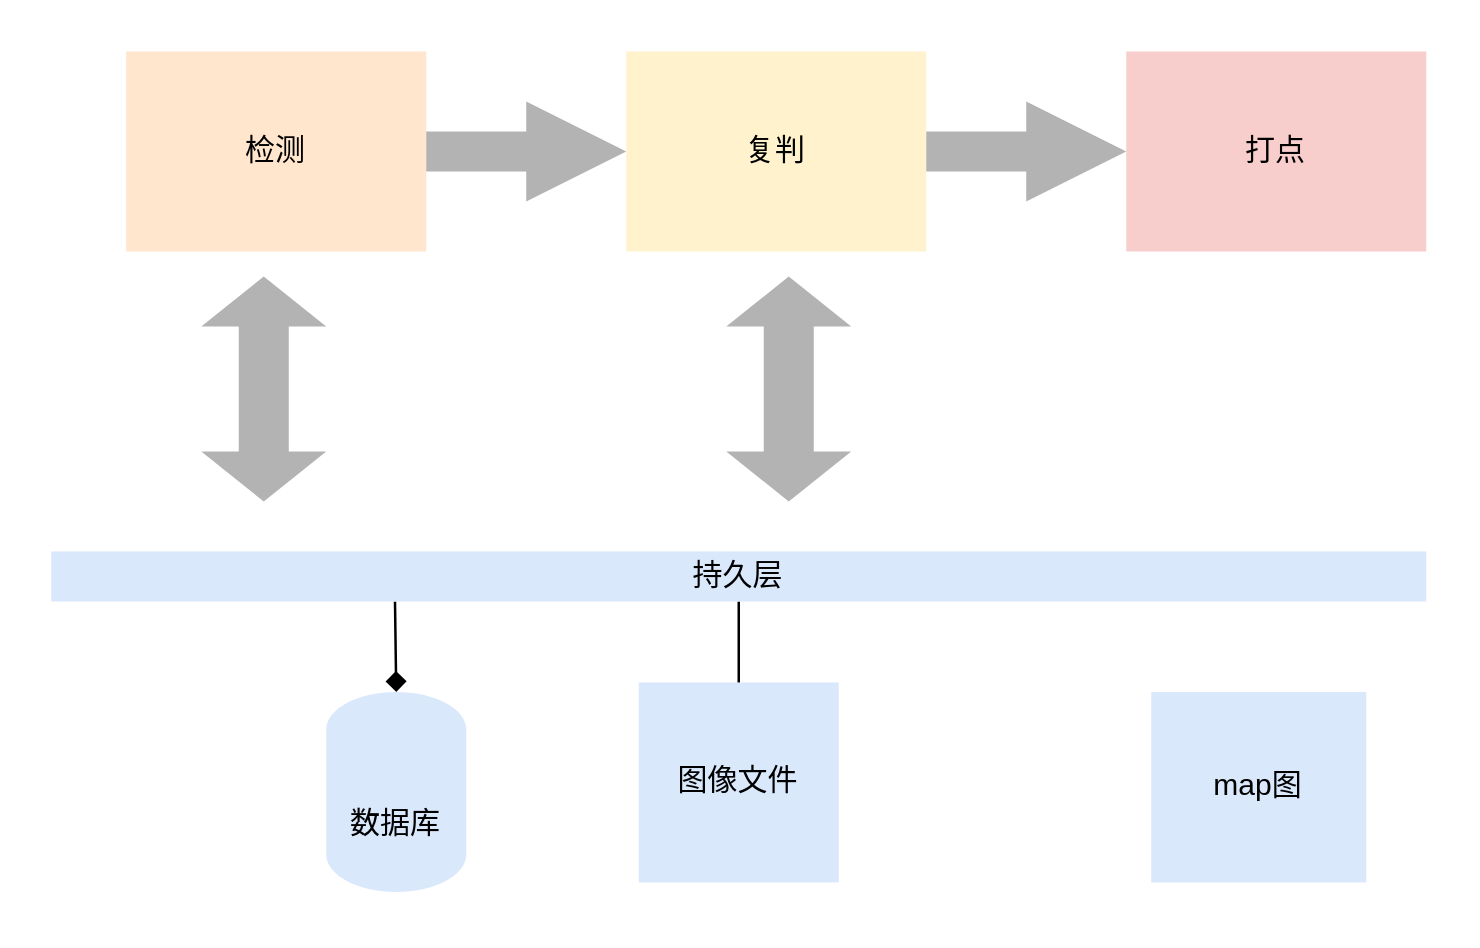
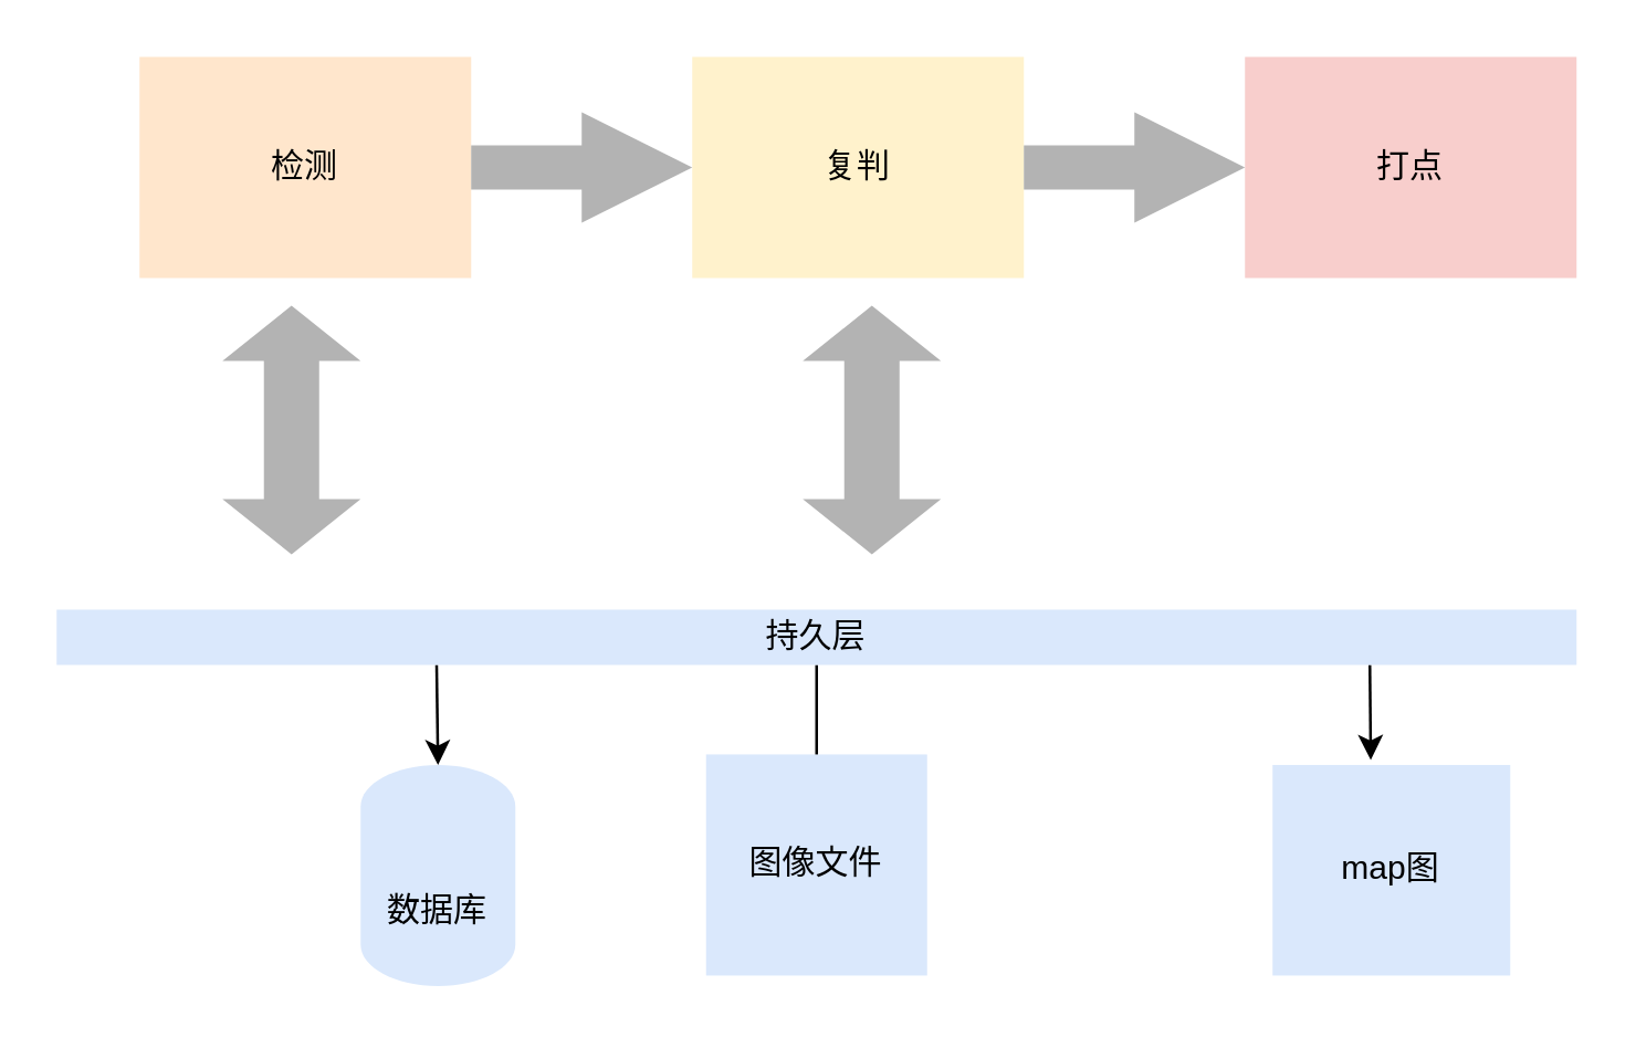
+ <mxCell id="11" style="edgeStyle=none;rounded=0;orthogonalLoop=1;jettySize=auto;html=1;exitX=0.864;exitY=1;exitDx=0;exitDy=0;entryX=0.413;entryY=-0.024;entryDx=0;entryDy=0;exitPerimeter=0;entryPerimeter=0;fillColor=#dae8fc;strokeColor=default;" edge="1" parent="1" source="12" target="14"><mxGeometry relative="1" as="geometry" /></mxCell>
- <mxCell id="9" style="edgeStyle=none;rounded=0;orthogonalLoop=1;jettySize=auto;html=1;exitX=0.25;exitY=1;exitDx=0;exitDy=0;entryX=0.5;entryY=0;entryDx=0;entryDy=0;entryPerimeter=0;fillColor=#dae8fc;strokeColor=default;endArrow=diamond;" edge="1" parent="1" source="12" target="7"><mxGeometry relative="1" as="geometry" /></mxCell>
+ <mxCell id="9" style="edgeStyle=none;rounded=0;orthogonalLoop=1;jettySize=auto;html=1;exitX=0.25;exitY=1;exitDx=0;exitDy=0;entryX=0.5;entryY=0;entryDx=0;entryDy=0;entryPerimeter=0;fillColor=#dae8fc;strokeColor=default;" edge="1" parent="1" source="12" target="7"><mxGeometry relative="1" as="geometry" /></mxCell>
